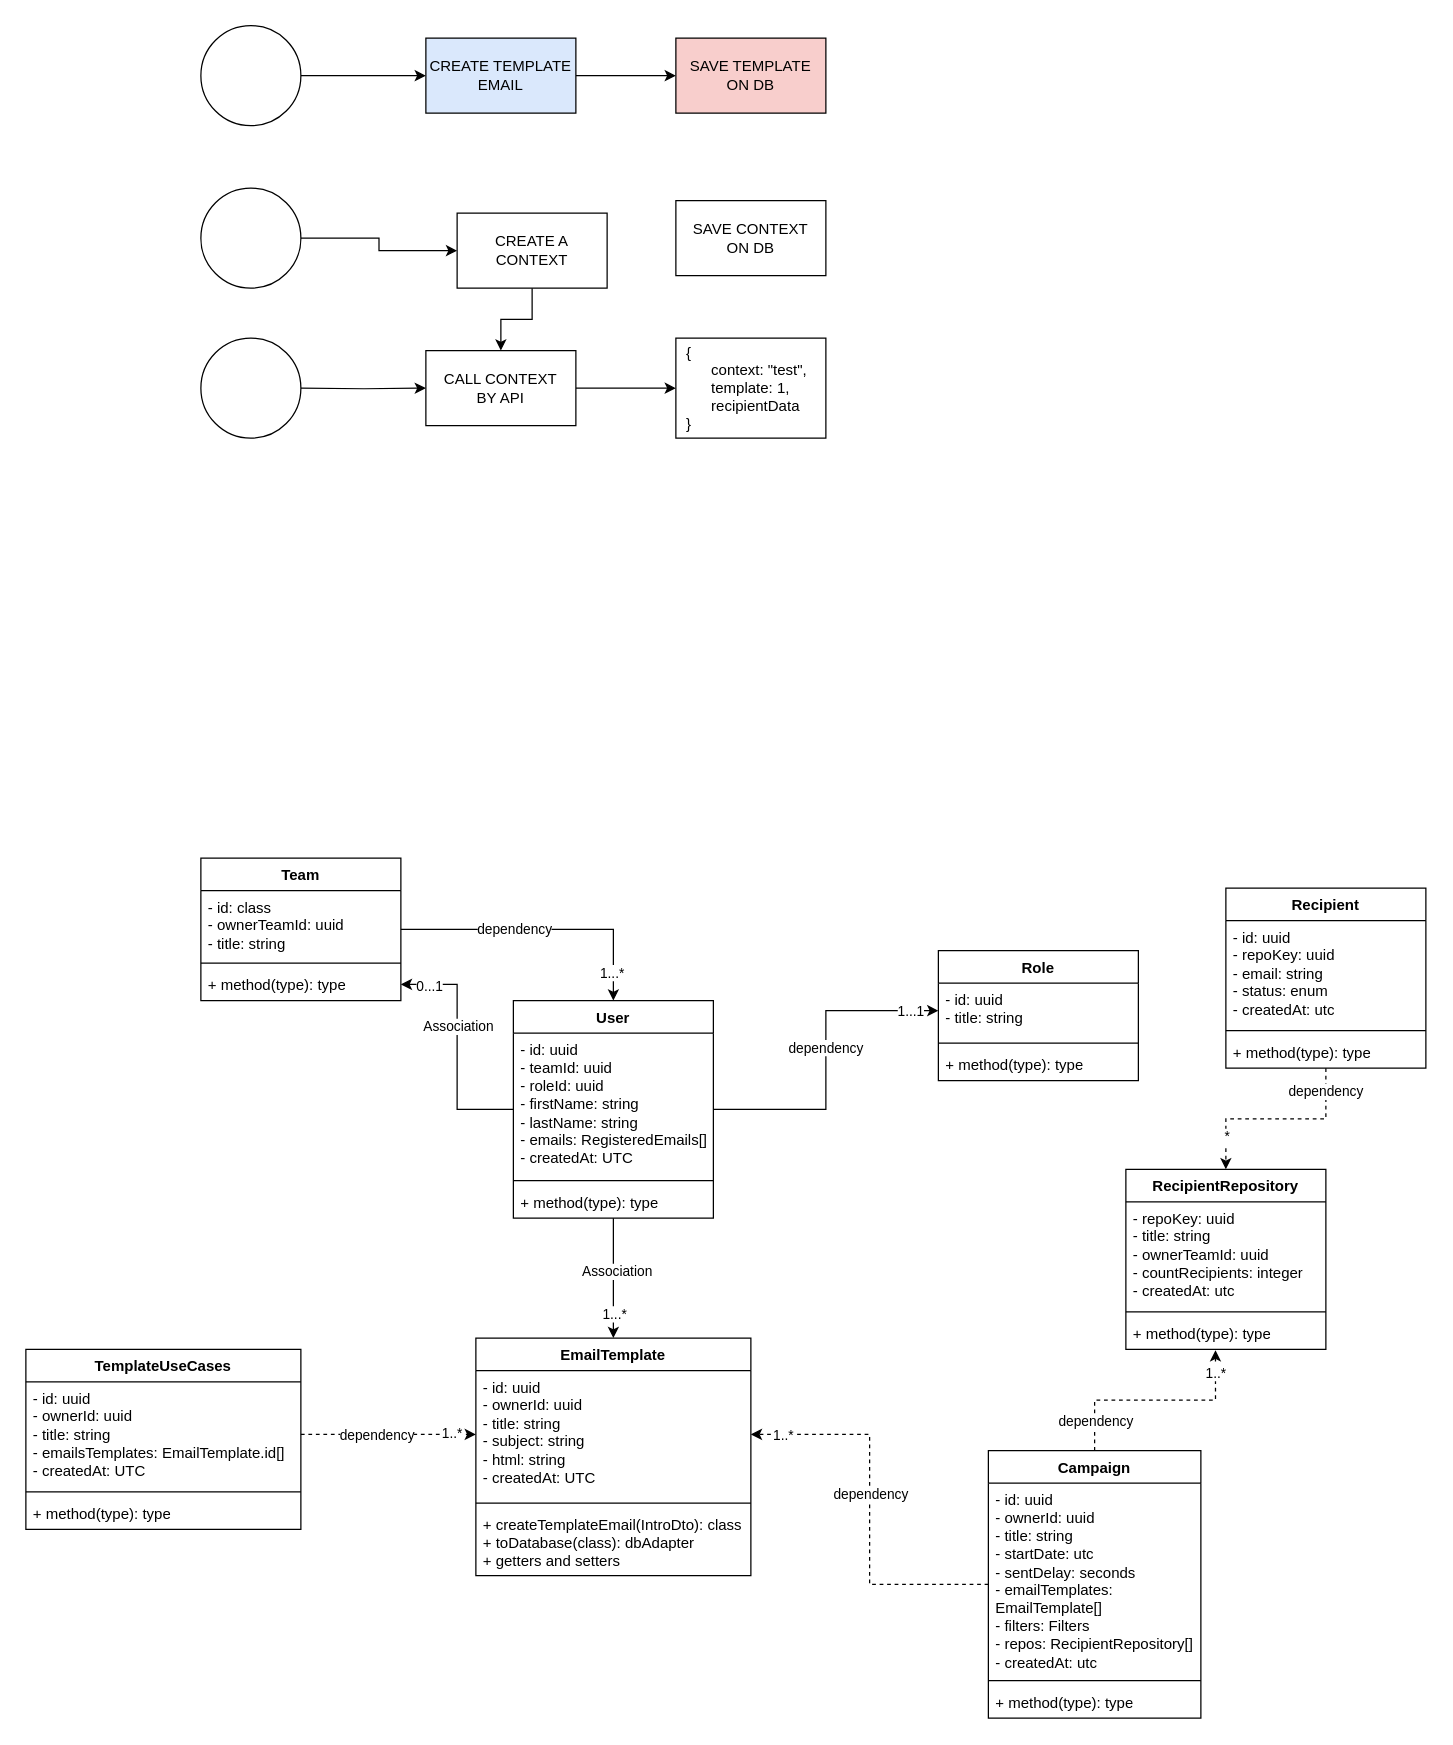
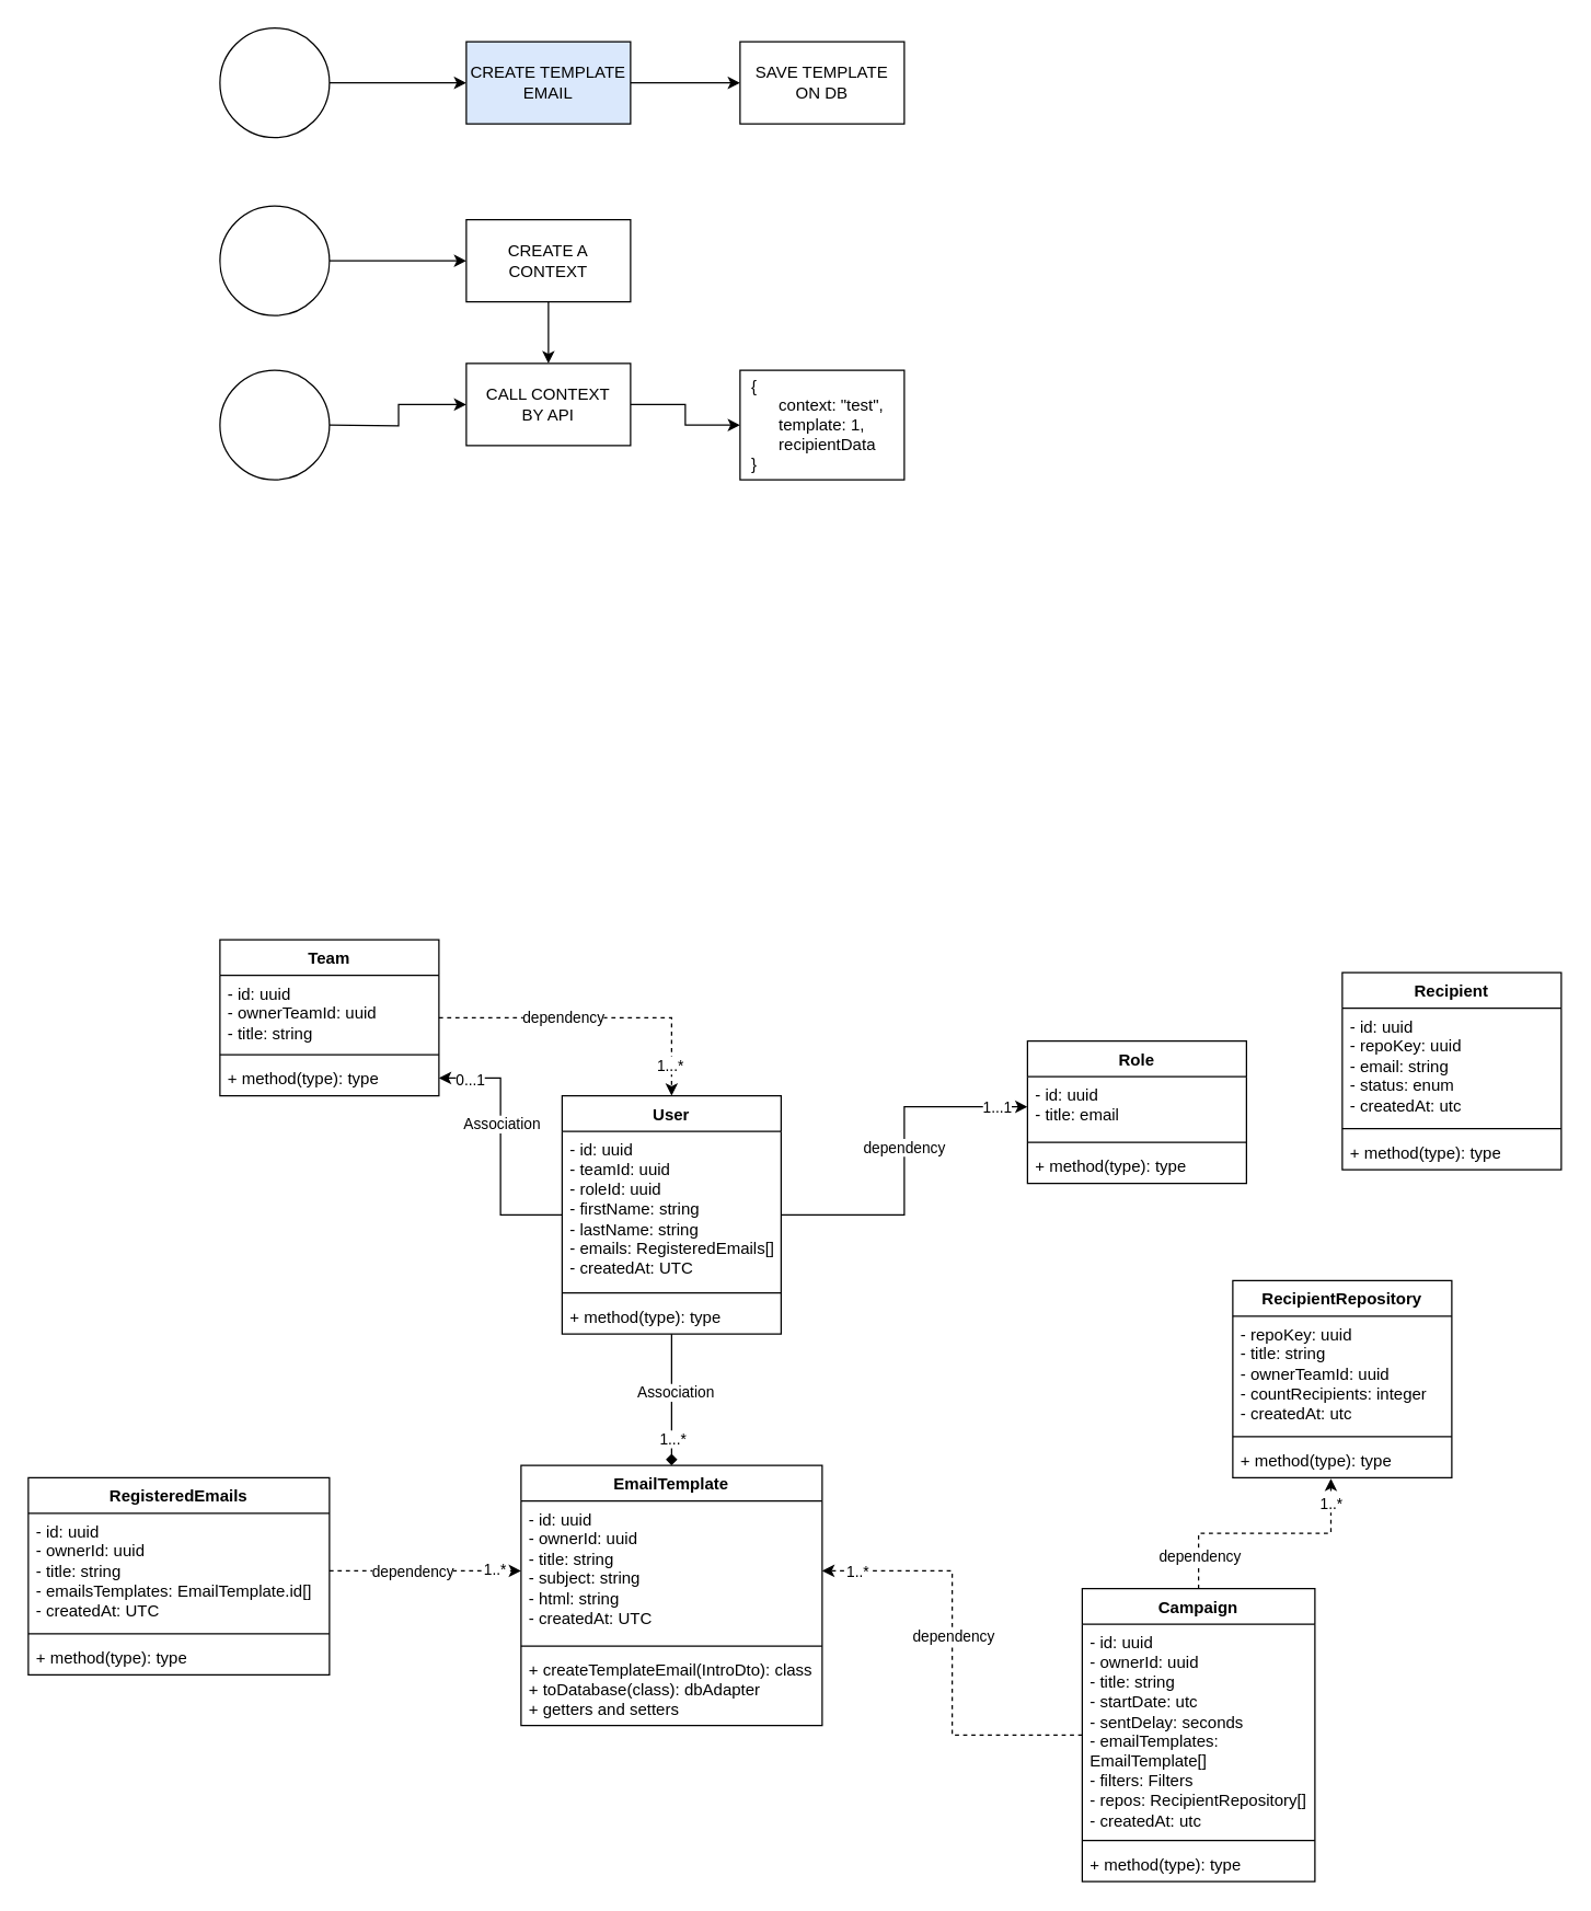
- <mxCell id="67" value="SAVE TEMPLATE&lt;div&gt;ON DB&lt;/div&gt;" style="whiteSpace=wrap;html=1;fillColor=#f8cecc;" vertex="1" parent="1"><mxGeometry x="540" y="30" width="120" height="60" as="geometry" /></mxCell>
+ <mxCell id="67" value="SAVE TEMPLATE&lt;div&gt;ON DB&lt;/div&gt;" style="whiteSpace=wrap;html=1;" vertex="1" parent="1"><mxGeometry x="540" y="30" width="120" height="60" as="geometry" /></mxCell>
- <mxCell id="64" value="SAVE CONTEXT&lt;div&gt;ON DB&lt;/div&gt;" style="whiteSpace=wrap;html=1;" vertex="1" parent="1"><mxGeometry x="540" y="160" width="120" height="60" as="geometry" /></mxCell>
- <mxCell id="63" value="CREATE A CONTEXT" style="whiteSpace=wrap;html=1;" vertex="1" parent="1"><mxGeometry x="365" y="170" width="120" height="60" as="geometry" /></mxCell>
+ <mxCell id="63" value="CREATE A CONTEXT" style="whiteSpace=wrap;html=1;" vertex="1" parent="1"><mxGeometry x="340" y="160" width="120" height="60" as="geometry" /></mxCell>
- <mxCell id="69" value="CALL CONTEXT&lt;div&gt;BY API&lt;/div&gt;" style="whiteSpace=wrap;html=1;" vertex="1" parent="1"><mxGeometry x="340" y="280" width="120" height="60" as="geometry" /></mxCell>
+ <mxCell id="69" value="CALL CONTEXT&lt;div&gt;BY API&lt;/div&gt;" style="whiteSpace=wrap;html=1;" vertex="1" parent="1"><mxGeometry x="340" y="265" width="120" height="60" as="geometry" /></mxCell>
- <mxCell id="45" value="- id: class&lt;div&gt;- ownerTeamId: uuid&lt;br&gt;&lt;div&gt;- title: string&lt;/div&gt;&lt;/div&gt;" style="text;strokeColor=none;fillColor=none;align=left;verticalAlign=top;spacingLeft=4;spacingRight=4;overflow=hidden;rotatable=0;points=[[0,0.5],[1,0.5]];portConstraint=eastwest;whiteSpace=wrap;html=1;" parent="44" vertex="1"><mxGeometry y="26" width="160" height="54" as="geometry" /></mxCell>
+ <mxCell id="45" value="- id: uuid&lt;div&gt;- ownerTeamId: uuid&lt;br&gt;&lt;div&gt;- title: string&lt;/div&gt;&lt;/div&gt;" style="text;strokeColor=none;fillColor=none;align=left;verticalAlign=top;spacingLeft=4;spacingRight=4;overflow=hidden;rotatable=0;points=[[0,0.5],[1,0.5]];portConstraint=eastwest;whiteSpace=wrap;html=1;" parent="44" vertex="1"><mxGeometry y="26" width="160" height="54" as="geometry" /></mxCell>
- <mxCell id="41" style="edgeStyle=orthogonalEdgeStyle;rounded=0;orthogonalLoop=1;jettySize=auto;html=1;entryX=0.5;entryY=0;entryDx=0;entryDy=0;dashed=0;" parent="1" source="44" target="15" edge="1"><mxGeometry relative="1" as="geometry" /></mxCell>
+ <mxCell id="41" style="edgeStyle=orthogonalEdgeStyle;rounded=0;orthogonalLoop=1;jettySize=auto;html=1;entryX=0.5;entryY=0;entryDx=0;entryDy=0;dashed=1;" parent="1" source="44" target="15" edge="1"><mxGeometry relative="1" as="geometry" /></mxCell>
- <mxCell id="20" value="- id: uuid&lt;div&gt;- title: string&lt;/div&gt;" style="text;strokeColor=none;fillColor=none;align=left;verticalAlign=top;spacingLeft=4;spacingRight=4;overflow=hidden;rotatable=0;points=[[0,0.5],[1,0.5]];portConstraint=eastwest;whiteSpace=wrap;html=1;" parent="19" vertex="1"><mxGeometry y="26" width="160" height="44" as="geometry" /></mxCell>
+ <mxCell id="20" value="- id: uuid&lt;div&gt;- title: email&lt;/div&gt;" style="text;strokeColor=none;fillColor=none;align=left;verticalAlign=top;spacingLeft=4;spacingRight=4;overflow=hidden;rotatable=0;points=[[0,0.5],[1,0.5]];portConstraint=eastwest;whiteSpace=wrap;html=1;" parent="19" vertex="1"><mxGeometry y="26" width="160" height="44" as="geometry" /></mxCell>
- <mxCell id="34" style="edgeStyle=orthogonalEdgeStyle;rounded=0;orthogonalLoop=1;jettySize=auto;html=1;entryX=0.5;entryY=0;entryDx=0;entryDy=0;dashed=1;" parent="1" source="37" target="48" edge="1"><mxGeometry relative="1" as="geometry" /></mxCell>
- <mxCell id="35" value="dependency" style="edgeLabel;html=1;align=center;verticalAlign=middle;resizable=0;points=[];" parent="34" vertex="1" connectable="0"><mxGeometry x="-0.771" y="-1" relative="1" as="geometry"><mxPoint as="offset" /></mxGeometry></mxCell>
- <mxCell id="36" value="*" style="edgeLabel;html=1;align=center;verticalAlign=middle;resizable=0;points=[];" parent="34" vertex="1" connectable="0"><mxGeometry x="0.67" relative="1" as="geometry"><mxPoint as="offset" /></mxGeometry></mxCell>
- <mxCell id="12" style="edgeStyle=orthogonalEdgeStyle;rounded=0;orthogonalLoop=1;jettySize=auto;html=1;" parent="1" source="15" target="2" edge="1"><mxGeometry relative="1" as="geometry" /></mxCell>
+ <mxCell id="12" style="edgeStyle=orthogonalEdgeStyle;rounded=0;orthogonalLoop=1;jettySize=auto;html=1;endArrow=diamond;" parent="1" source="15" target="2" edge="1"><mxGeometry relative="1" as="geometry" /></mxCell>
- <mxCell id="23" value="&lt;div&gt;TemplateUseCases&lt;/div&gt;" style="swimlane;fontStyle=1;align=center;verticalAlign=top;childLayout=stackLayout;horizontal=1;startSize=26;horizontalStack=0;resizeParent=1;resizeParentMax=0;resizeLast=0;collapsible=1;marginBottom=0;whiteSpace=wrap;html=1;" parent="1" vertex="1"><mxGeometry x="20" y="1079" width="220" height="144" as="geometry" /></mxCell>
+ <mxCell id="23" value="&lt;div&gt;RegisteredEmails&lt;/div&gt;" style="swimlane;fontStyle=1;align=center;verticalAlign=top;childLayout=stackLayout;horizontal=1;startSize=26;horizontalStack=0;resizeParent=1;resizeParentMax=0;resizeLast=0;collapsible=1;marginBottom=0;whiteSpace=wrap;html=1;" parent="1" vertex="1"><mxGeometry x="20" y="1079" width="220" height="144" as="geometry" /></mxCell>
